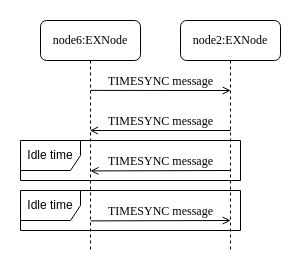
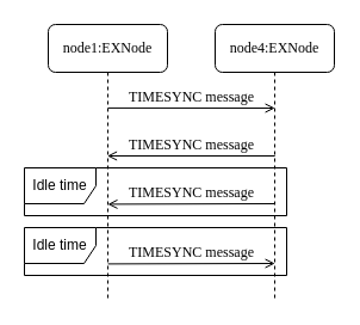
- <mxCell id="2" value="node6:EXNode" style="shape=umlLifeline;perimeter=lifelinePerimeter;whiteSpace=wrap;html=1;container=1;collapsible=0;recursiveResize=0;outlineConnect=0;rounded=1;shadow=0;comic=0;labelBackgroundColor=none;strokeWidth=1;fontFamily=Verdana;fontSize=12;align=center;" parent="1" vertex="1"><mxGeometry x="40" y="20" width="100" height="230" as="geometry" /></mxCell>
+ <mxCell id="2" value="node1:EXNode" style="shape=umlLifeline;perimeter=lifelinePerimeter;whiteSpace=wrap;html=1;container=1;collapsible=0;recursiveResize=0;outlineConnect=0;rounded=1;shadow=0;comic=0;labelBackgroundColor=none;strokeWidth=1;fontFamily=Verdana;fontSize=12;align=center;" parent="1" vertex="1"><mxGeometry x="40" y="20" width="100" height="230" as="geometry" /></mxCell>
- <mxCell id="3" value="node2:EXNode" style="shape=umlLifeline;perimeter=lifelinePerimeter;whiteSpace=wrap;html=1;container=1;collapsible=0;recursiveResize=0;outlineConnect=0;rounded=1;shadow=0;comic=0;labelBackgroundColor=none;strokeWidth=1;fontFamily=Verdana;fontSize=12;align=center;" parent="1" vertex="1"><mxGeometry x="180" y="20" width="100" height="230" as="geometry" /></mxCell>
+ <mxCell id="3" value="node4:EXNode" style="shape=umlLifeline;perimeter=lifelinePerimeter;whiteSpace=wrap;html=1;container=1;collapsible=0;recursiveResize=0;outlineConnect=0;rounded=1;shadow=0;comic=0;labelBackgroundColor=none;strokeWidth=1;fontFamily=Verdana;fontSize=12;align=center;" parent="1" vertex="1"><mxGeometry x="180" y="20" width="100" height="230" as="geometry" /></mxCell>
